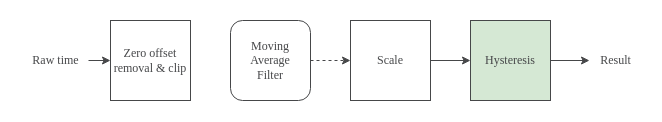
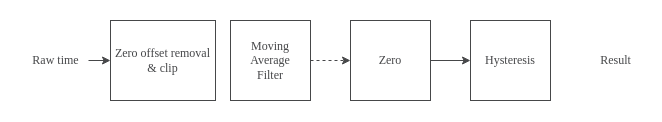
- <mxCell id="2" value="Zero offset removal &amp;amp; clip" style="whiteSpace=wrap;html=1;aspect=fixed;strokeColor=#464749;fontFamily=Arial Nova Light;fontColor=#464749;fillColor=#FFFFFF;" parent="1" vertex="1"><mxGeometry x="110" y="20" width="80" height="80" as="geometry" /></mxCell>
+ <mxCell id="2" value="Zero offset removal &amp;amp; clip" style="whiteSpace=wrap;html=1;aspect=fixed;strokeColor=#464749;fontFamily=Arial Nova Light;fontColor=#464749;fillColor=#FFFFFF;" parent="1" vertex="1"><mxGeometry x="110" y="20" width="105" height="80" as="geometry" /></mxCell>
- <mxCell id="4" value="Moving Average&lt;br&gt;Filter" style="whiteSpace=wrap;html=1;aspect=fixed;strokeColor=#464749;fontFamily=Arial Nova Light;fontColor=#464749;fillColor=#FFFFFF;rounded=1;" parent="1" vertex="1"><mxGeometry x="230" y="20" width="80" height="80" as="geometry" /></mxCell>
+ <mxCell id="4" value="Moving Average&lt;br&gt;Filter" style="whiteSpace=wrap;html=1;aspect=fixed;strokeColor=#464749;fontFamily=Arial Nova Light;fontColor=#464749;fillColor=#FFFFFF;" parent="1" vertex="1"><mxGeometry x="230" y="20" width="80" height="80" as="geometry" /></mxCell>
- <mxCell id="6" value="Scale" style="whiteSpace=wrap;html=1;aspect=fixed;strokeColor=#464749;fontFamily=Arial Nova Light;fontColor=#464749;fillColor=#FFFFFF;" parent="1" vertex="1"><mxGeometry x="350" y="20" width="80" height="80" as="geometry" /></mxCell>
+ <mxCell id="6" value="Zero" style="whiteSpace=wrap;html=1;aspect=fixed;strokeColor=#464749;fontFamily=Arial Nova Light;fontColor=#464749;fillColor=#FFFFFF;" parent="1" vertex="1"><mxGeometry x="350" y="20" width="80" height="80" as="geometry" /></mxCell>
- <mxCell id="7" value="Hysteresis" style="whiteSpace=wrap;html=1;aspect=fixed;strokeColor=#464749;fontFamily=Arial Nova Light;fontColor=#464749;fillColor=#d5e8d4;" parent="1" vertex="1"><mxGeometry x="470" y="20" width="80" height="80" as="geometry" /></mxCell>
+ <mxCell id="7" value="Hysteresis" style="whiteSpace=wrap;html=1;aspect=fixed;strokeColor=#464749;fontFamily=Arial Nova Light;fontColor=#464749;fillColor=#FFFFFF;" parent="1" vertex="1"><mxGeometry x="470" y="20" width="80" height="80" as="geometry" /></mxCell>
- <mxCell id="11" style="edgeStyle=Arial Nova Light;rounded=1;orthogonalLoop=1;jettySize=auto;html=1;exitX=1;exitY=0.5;exitDx=0;exitDy=0;entryX=-0.02;entryY=0.5;entryDx=0;entryDy=0;entryPerimeter=0;strokeColor=#464749;fontFamily=Arial Nova Light;fontColor=#464749;fillColor=#FFFFFF;" parent="1" source="7" target="8" edge="1"><mxGeometry relative="1" as="geometry" /></mxCell>
